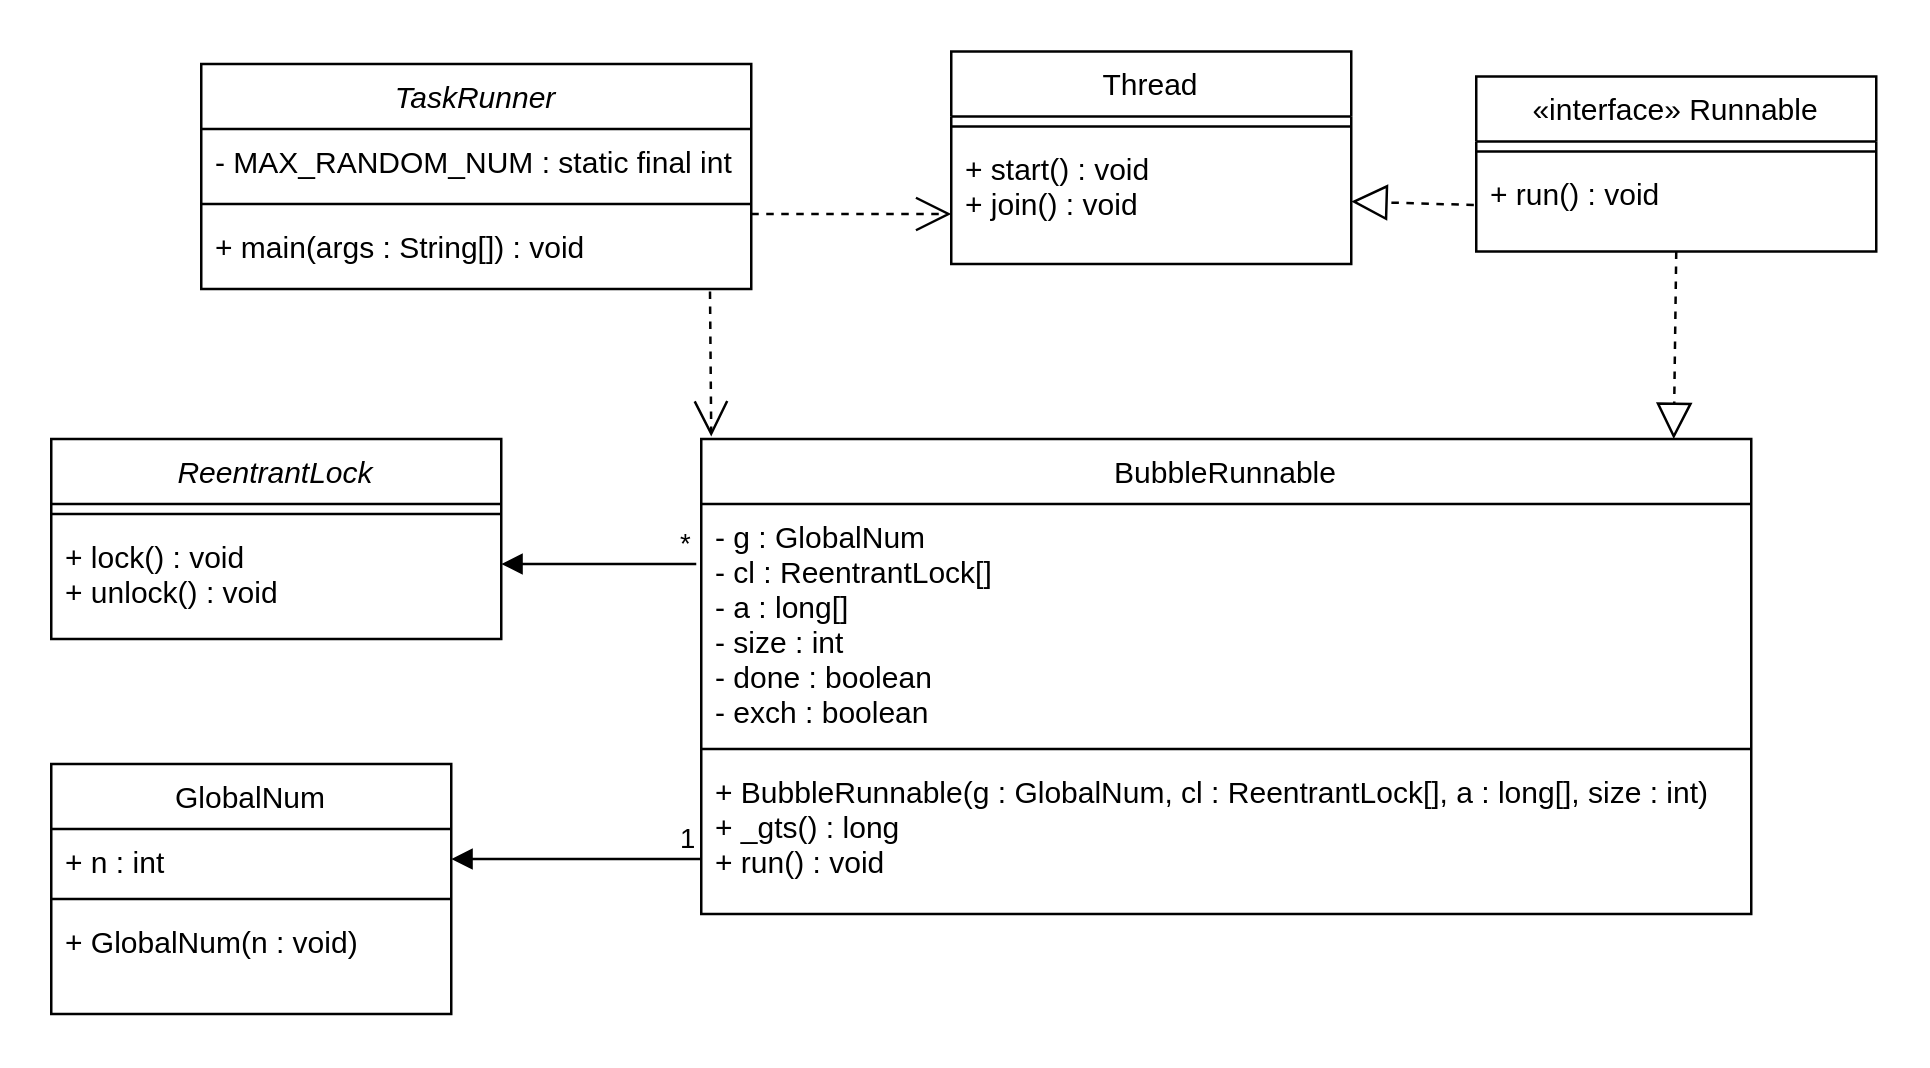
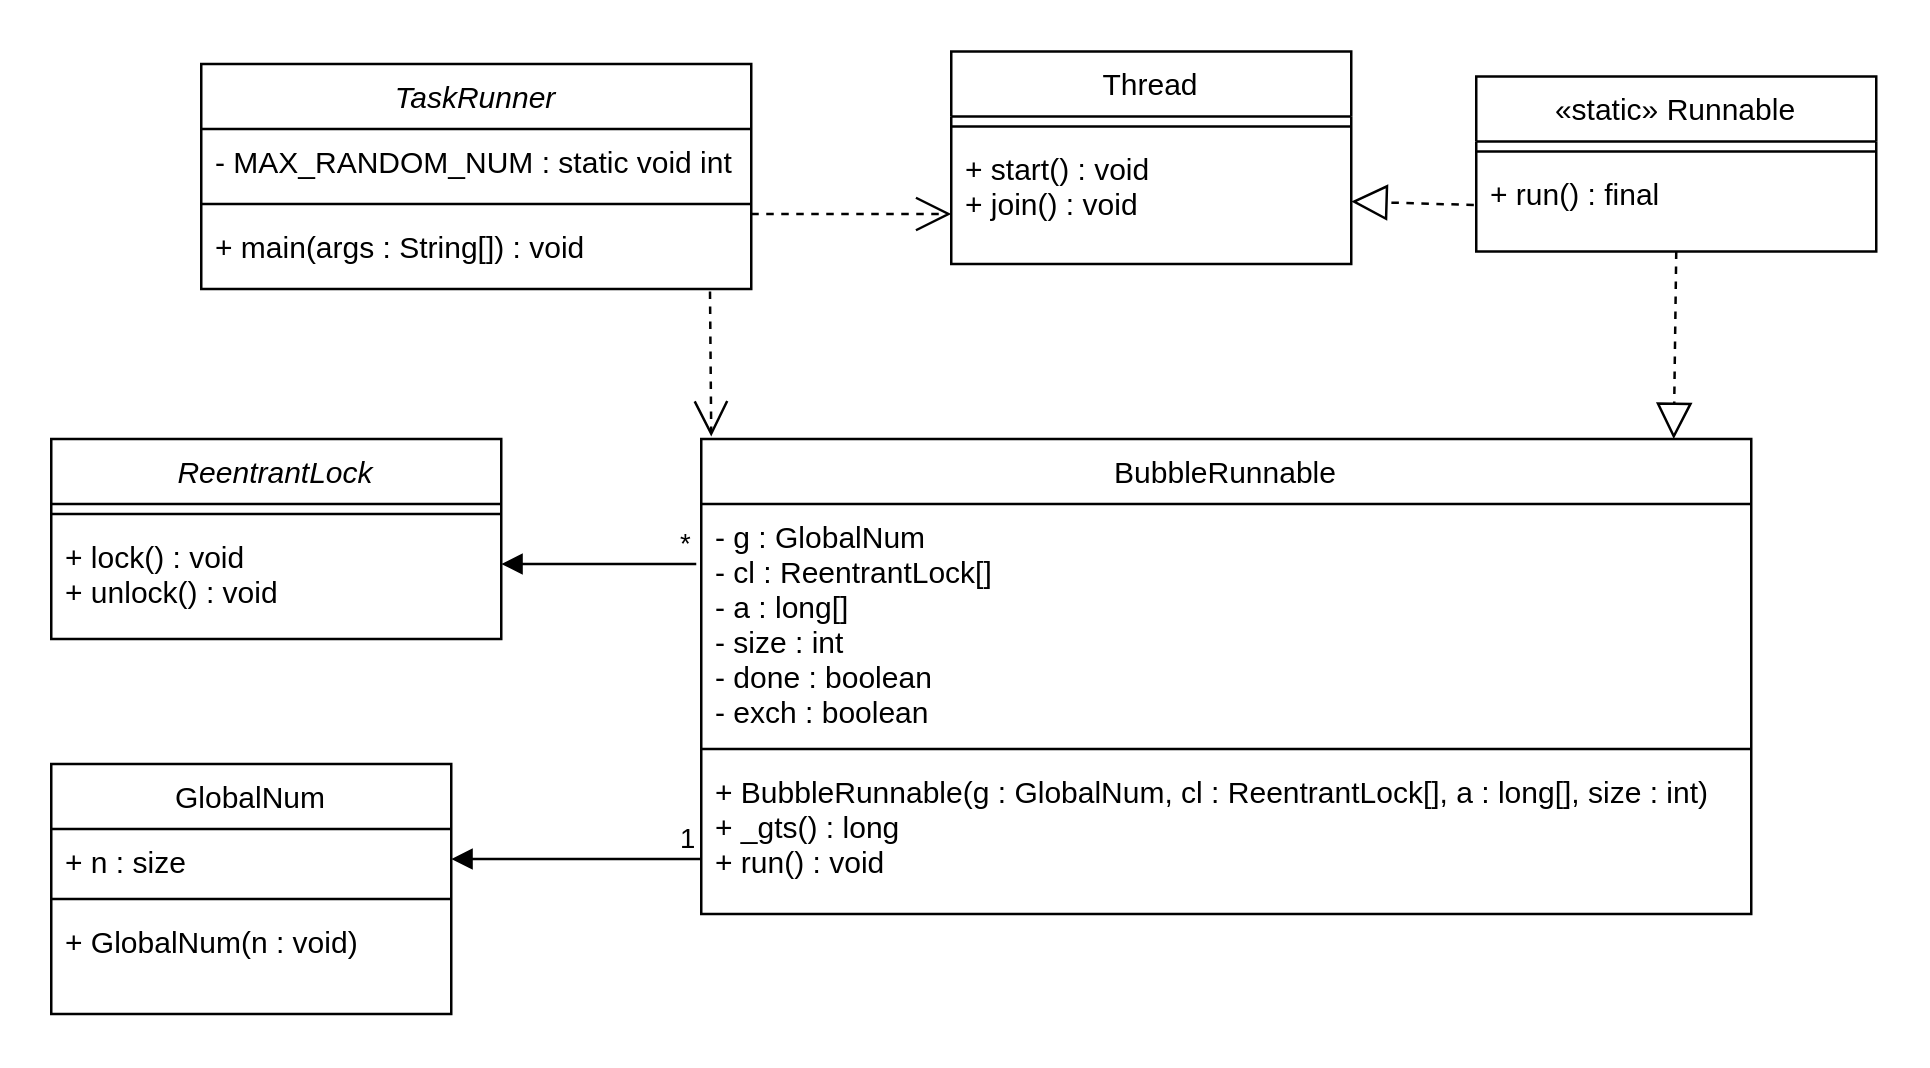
- <mxCell id="16" value="«interface» Runnable" style="swimlane;fontStyle=0;align=center;verticalAlign=top;childLayout=stackLayout;horizontal=1;startSize=26;horizontalStack=0;resizeParent=1;resizeLast=0;collapsible=1;marginBottom=0;rounded=0;shadow=0;strokeWidth=1;" vertex="1" parent="1"><mxGeometry x="590" y="30" width="160" height="70" as="geometry"><mxRectangle x="340" y="380" width="170" height="26" as="alternateBounds" /></mxGeometry></mxCell>
+ <mxCell id="16" value="«static» Runnable" style="swimlane;fontStyle=0;align=center;verticalAlign=top;childLayout=stackLayout;horizontal=1;startSize=26;horizontalStack=0;resizeParent=1;resizeLast=0;collapsible=1;marginBottom=0;rounded=0;shadow=0;strokeWidth=1;" vertex="1" parent="1"><mxGeometry x="590" y="30" width="160" height="70" as="geometry"><mxRectangle x="340" y="380" width="170" height="26" as="alternateBounds" /></mxGeometry></mxCell>
- <mxCell id="3" value="- MAX_RANDOM_NUM : static final int " style="text;align=left;verticalAlign=top;spacingLeft=4;spacingRight=4;overflow=hidden;rotatable=0;points=[[0,0.5],[1,0.5]];portConstraint=eastwest;" parent="2" vertex="1"><mxGeometry y="26" width="220" height="26" as="geometry" /></mxCell>
+ <mxCell id="3" value="- MAX_RANDOM_NUM : static void int " style="text;align=left;verticalAlign=top;spacingLeft=4;spacingRight=4;overflow=hidden;rotatable=0;points=[[0,0.5],[1,0.5]];portConstraint=eastwest;" parent="2" vertex="1"><mxGeometry y="26" width="220" height="26" as="geometry" /></mxCell>
- <mxCell id="18" value="+ run() : void" style="text;align=left;verticalAlign=top;spacingLeft=4;spacingRight=4;overflow=hidden;rotatable=0;points=[[0,0.5],[1,0.5]];portConstraint=eastwest;" vertex="1" parent="16"><mxGeometry y="34" width="160" height="24" as="geometry" /></mxCell>
+ <mxCell id="18" value="+ run() : final" style="text;align=left;verticalAlign=top;spacingLeft=4;spacingRight=4;overflow=hidden;rotatable=0;points=[[0,0.5],[1,0.5]];portConstraint=eastwest;" vertex="1" parent="16"><mxGeometry y="34" width="160" height="24" as="geometry" /></mxCell>
- <mxCell id="8" value="+ n : int" style="text;align=left;verticalAlign=top;spacingLeft=4;spacingRight=4;overflow=hidden;rotatable=0;points=[[0,0.5],[1,0.5]];portConstraint=eastwest;" parent="7" vertex="1"><mxGeometry y="26" width="160" height="24" as="geometry" /></mxCell>
+ <mxCell id="8" value="+ n : size" style="text;align=left;verticalAlign=top;spacingLeft=4;spacingRight=4;overflow=hidden;rotatable=0;points=[[0,0.5],[1,0.5]];portConstraint=eastwest;" parent="7" vertex="1"><mxGeometry y="26" width="160" height="24" as="geometry" /></mxCell>
